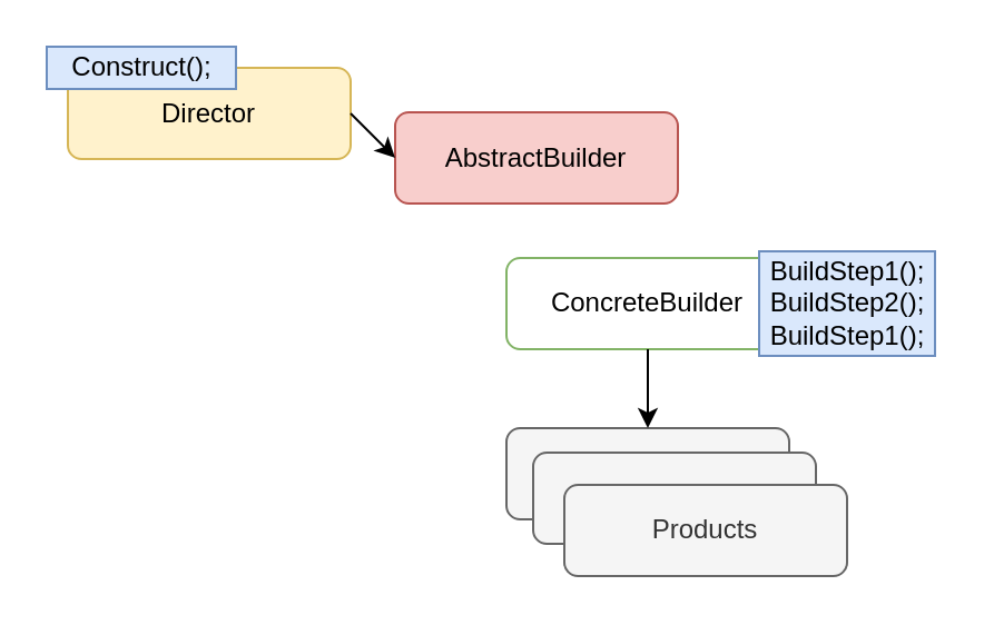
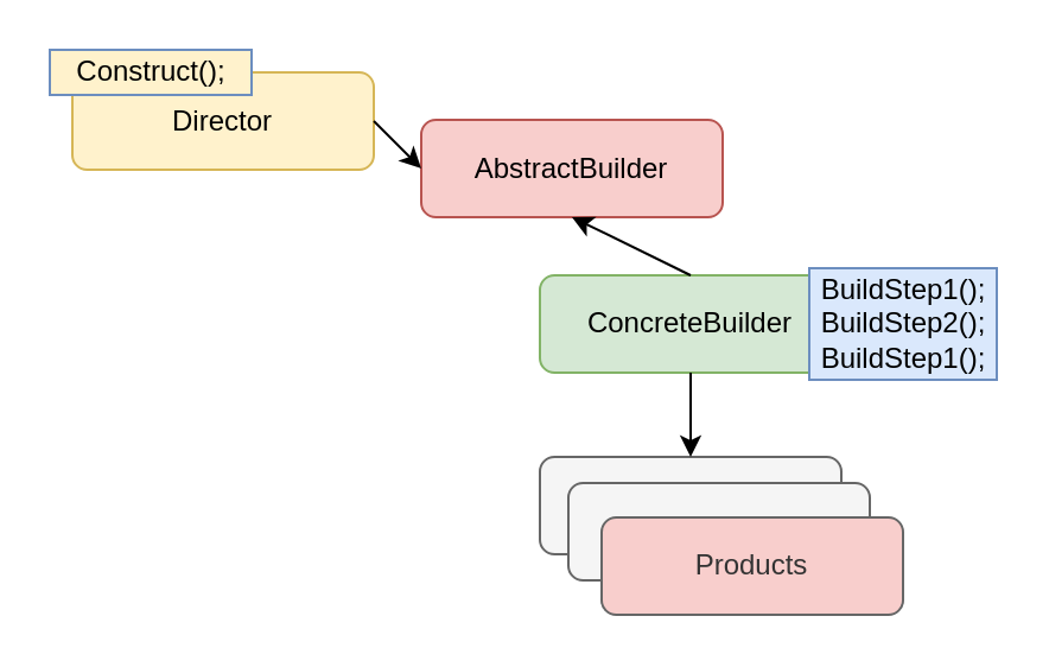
- <mxCell id="11" value="Construct();" style="rounded=0;whiteSpace=wrap;html=1;fillColor=#dae8fc;strokeColor=#6c8ebf;" vertex="1" parent="1"><mxGeometry x="20.5" y="20.5" width="85" height="19" as="geometry" /></mxCell>
+ <mxCell id="11" value="Construct();" style="rounded=0;whiteSpace=wrap;html=1;fillColor=#fff2cc;strokeColor=#6c8ebf;" vertex="1" parent="1"><mxGeometry x="20.5" y="20.5" width="85" height="19" as="geometry" /></mxCell>
+ <mxCell id="9" value="" style="endArrow=classic;html=1;entryX=0.5;entryY=1;entryDx=0;entryDy=0;exitX=0.5;exitY=0;exitDx=0;exitDy=0;" edge="1" parent="1" source="4" target="3"><mxGeometry width="50" height="50" relative="1" as="geometry"><mxPoint x="30" y="495" as="sourcePoint" /><mxPoint x="80" y="445" as="targetPoint" /></mxGeometry></mxCell>
- <mxCell id="4" value="ConcreteBuilder" style="rounded=1;whiteSpace=wrap;html=1;fillColor=#ffffff;strokeColor=#82b366;" vertex="1" parent="1"><mxGeometry x="227" y="115.5" width="127" height="41" as="geometry" /></mxCell>
+ <mxCell id="4" value="ConcreteBuilder" style="rounded=1;whiteSpace=wrap;html=1;fillColor=#d5e8d4;strokeColor=#82b366;" vertex="1" parent="1"><mxGeometry x="227" y="115.5" width="127" height="41" as="geometry" /></mxCell>
- <mxCell id="7" value="Products" style="rounded=1;whiteSpace=wrap;html=1;fillColor=#f5f5f5;strokeColor=#666666;fontColor=#333333;" vertex="1" parent="1"><mxGeometry x="253" y="217.5" width="127" height="41" as="geometry" /></mxCell>
+ <mxCell id="7" value="Products" style="rounded=1;whiteSpace=wrap;html=1;fillColor=#f8cecc;strokeColor=#666666;fontColor=#333333;" vertex="1" parent="1"><mxGeometry x="253" y="217.5" width="127" height="41" as="geometry" /></mxCell>
